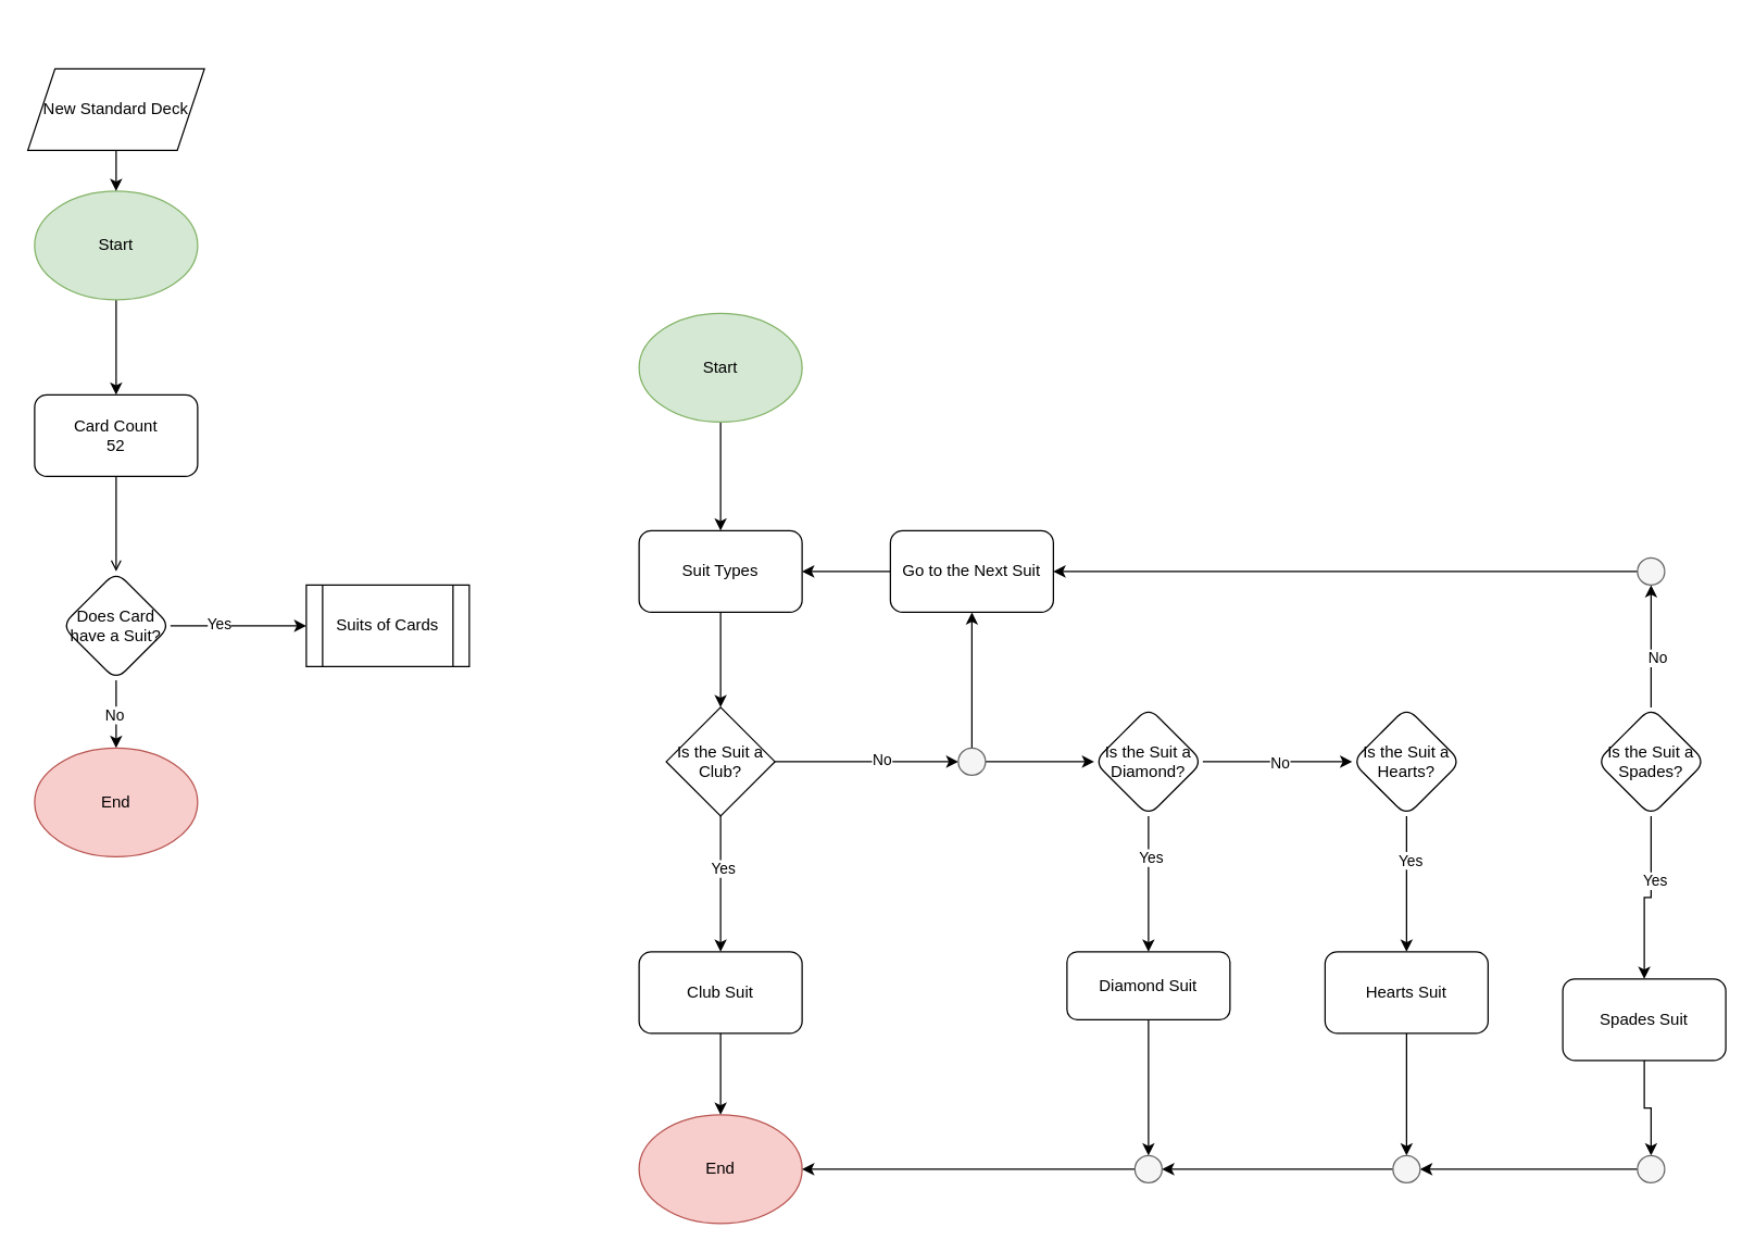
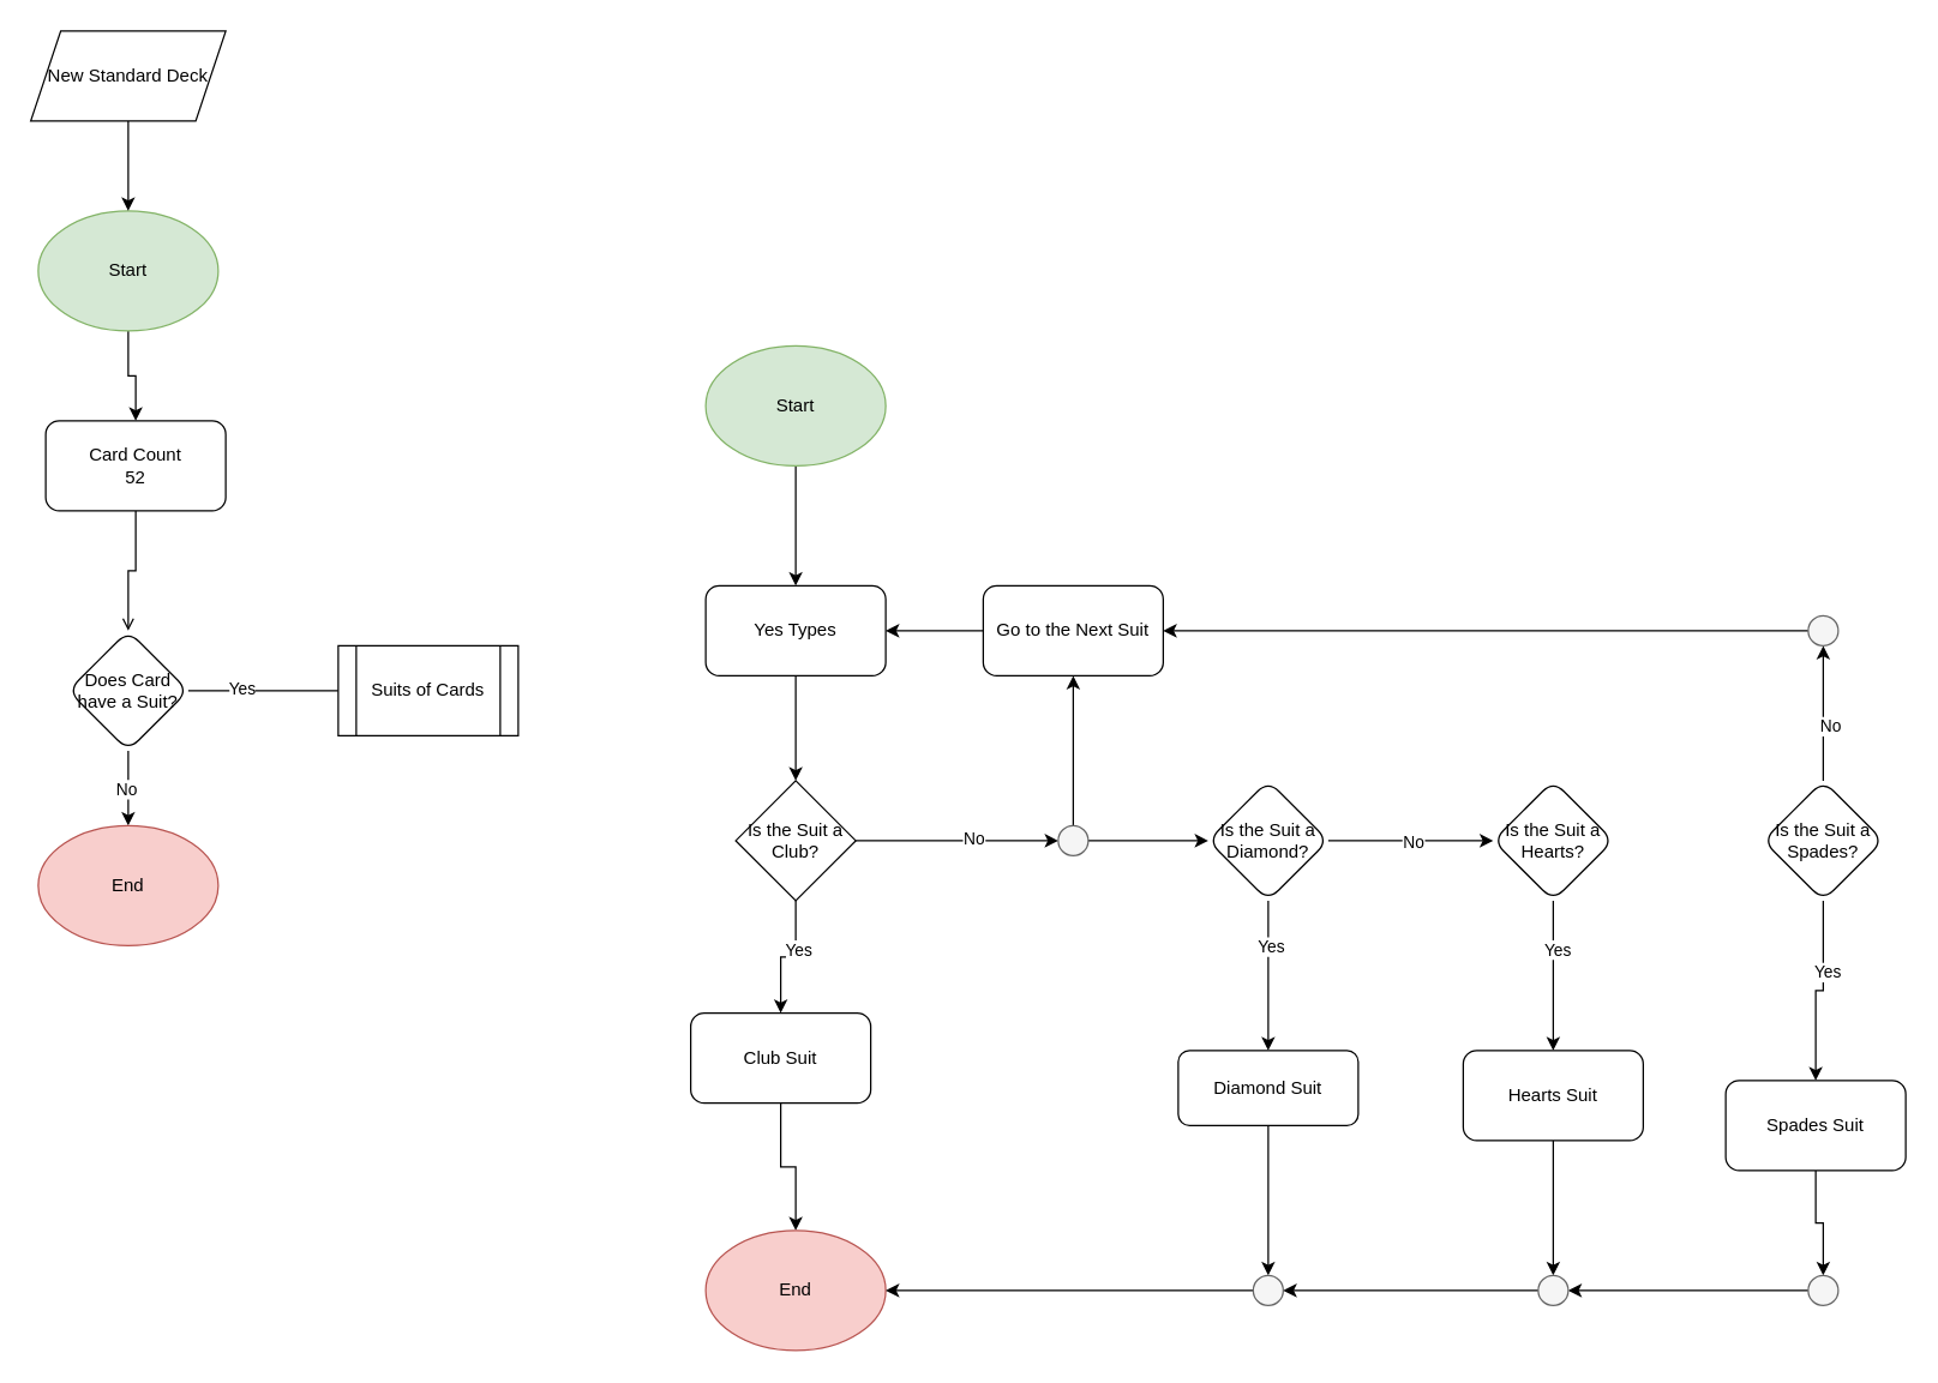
- <mxCell id="7" value="New Standard Deck" style="shape=parallelogram;perimeter=parallelogramPerimeter;whiteSpace=wrap;html=1;fixedSize=1;" vertex="1" parent="1"><mxGeometry x="20" y="50" width="130" height="60" as="geometry" /></mxCell>
+ <mxCell id="7" value="New Standard Deck" style="shape=parallelogram;perimeter=parallelogramPerimeter;whiteSpace=wrap;html=1;fixedSize=1;" vertex="1" parent="1"><mxGeometry x="20" y="20" width="130" height="60" as="geometry" /></mxCell>
- <mxCell id="5" value="&lt;div&gt;Card Count &lt;br&gt;&lt;/div&gt;&lt;div&gt;52&lt;br&gt;&lt;/div&gt;" style="rounded=1;whiteSpace=wrap;html=1;" vertex="1" parent="1"><mxGeometry x="25" y="290" width="120" height="60" as="geometry" /></mxCell>
+ <mxCell id="5" value="&lt;div&gt;Card Count &lt;br&gt;&lt;/div&gt;&lt;div&gt;52&lt;br&gt;&lt;/div&gt;" style="rounded=1;whiteSpace=wrap;html=1;" vertex="1" parent="1"><mxGeometry x="30" y="280" width="120" height="60" as="geometry" /></mxCell>
- <mxCell id="18" value="Suit Types" style="rounded=1;whiteSpace=wrap;html=1;" vertex="1" parent="1"><mxGeometry x="470" y="390" width="120" height="60" as="geometry" /></mxCell>
+ <mxCell id="18" value="Yes Types" style="rounded=1;whiteSpace=wrap;html=1;" vertex="1" parent="1"><mxGeometry x="470" y="390" width="120" height="60" as="geometry" /></mxCell>
- <mxCell id="8" value="" style="edgeStyle=orthogonalEdgeStyle;rounded=0;orthogonalLoop=1;jettySize=auto;html=1;entryX=0;entryY=0.5;entryDx=0;entryDy=0;" edge="1" parent="1" source="12" target="14"><mxGeometry relative="1" as="geometry"><mxPoint x="185" y="460" as="targetPoint" /></mxGeometry></mxCell>
+ <mxCell id="8" value="" style="edgeStyle=orthogonalEdgeStyle;rounded=0;orthogonalLoop=1;jettySize=auto;html=1;entryX=0;entryY=0.5;entryDx=0;entryDy=0;endArrow=none;" edge="1" parent="1" source="12" target="14"><mxGeometry relative="1" as="geometry"><mxPoint x="185" y="460" as="targetPoint" /></mxGeometry></mxCell>
- <mxCell id="25" value="Club Suit" style="rounded=1;whiteSpace=wrap;html=1;" vertex="1" parent="1"><mxGeometry x="470" y="700" width="120" height="60" as="geometry" /></mxCell>
+ <mxCell id="25" value="Club Suit" style="rounded=1;whiteSpace=wrap;html=1;" vertex="1" parent="1"><mxGeometry x="460" y="675" width="120" height="60" as="geometry" /></mxCell>
